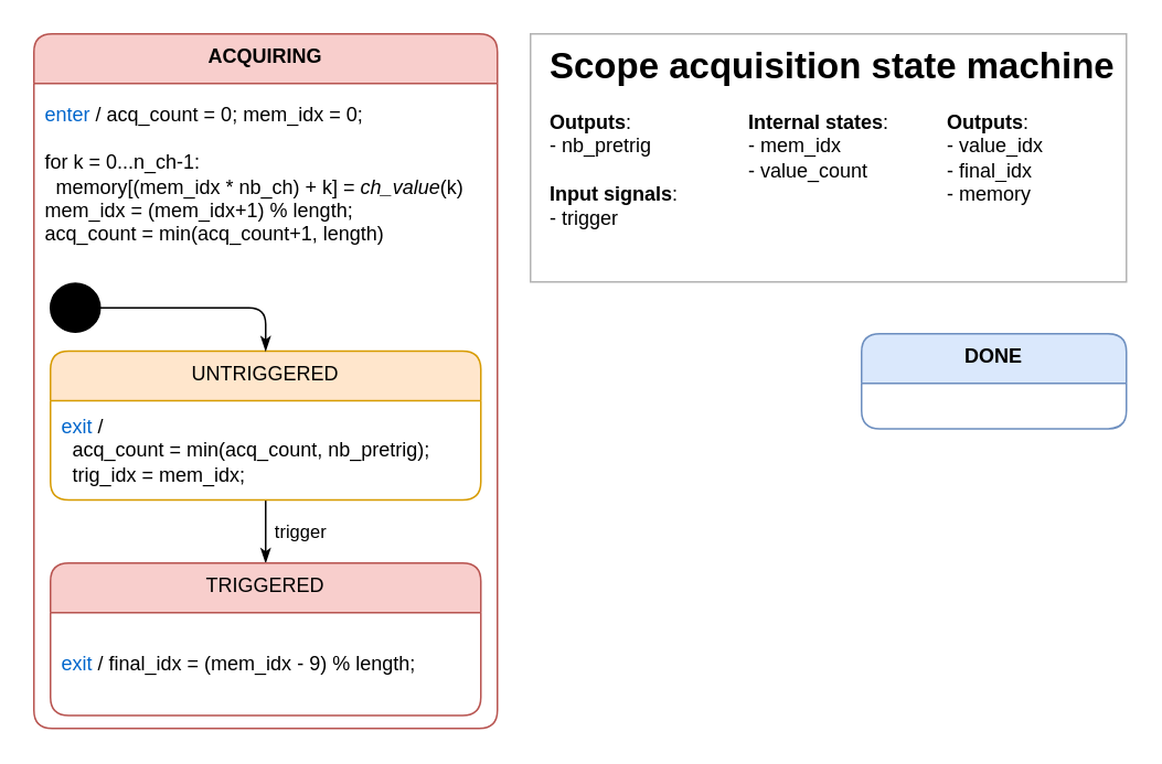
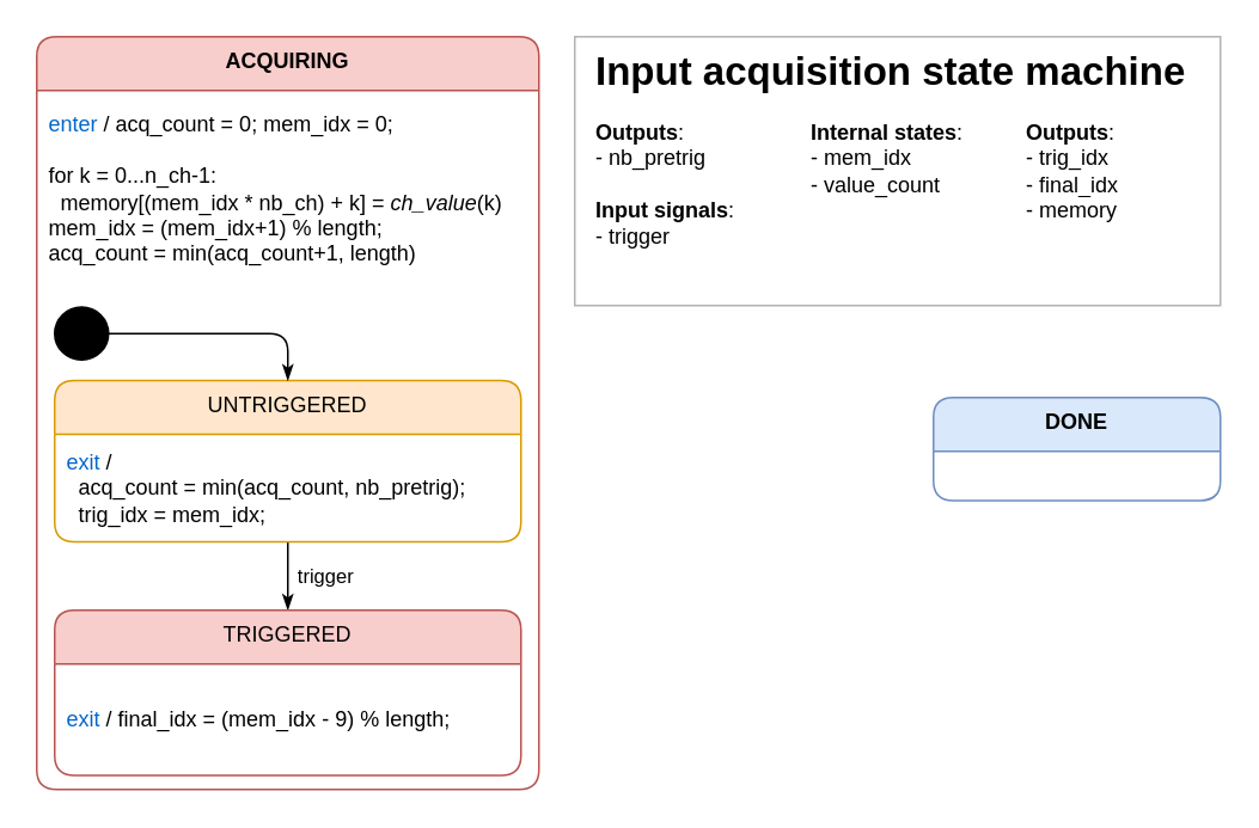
- <mxCell id="3" value="&lt;h1 style=&quot;margin-top: 0px;&quot;&gt;Scope acquisition state machine&lt;/h1&gt;" style="text;html=1;whiteSpace=wrap;overflow=hidden;rounded=0;fontFamily=Helvetica;fontSize=11;fontColor=default;labelBackgroundColor=default;" parent="2" vertex="1"><mxGeometry x="10" width="350" height="60" as="geometry" /></mxCell>
+ <mxCell id="3" value="&lt;h1 style=&quot;margin-top: 0px;&quot;&gt;Input acquisition state machine&lt;/h1&gt;" style="text;html=1;whiteSpace=wrap;overflow=hidden;rounded=0;fontFamily=Helvetica;fontSize=11;fontColor=default;labelBackgroundColor=default;" parent="2" vertex="1"><mxGeometry x="10" width="350" height="60" as="geometry" /></mxCell>
- <mxCell id="6" value="&lt;div&gt;&lt;b style=&quot;background-color: light-dark(#ffffff, var(--ge-dark-color, #121212)); color: light-dark(rgb(0, 0, 0), rgb(255, 255, 255));&quot;&gt;Outputs&lt;/b&gt;&lt;span style=&quot;background-color: light-dark(#ffffff, var(--ge-dark-color, #121212)); color: light-dark(rgb(0, 0, 0), rgb(255, 255, 255));&quot;&gt;:&amp;nbsp;&lt;/span&gt;&lt;/div&gt;&lt;div&gt;&lt;div&gt;&lt;div&gt;- value_idx&lt;/div&gt;&lt;/div&gt;&lt;div&gt;&lt;span style=&quot;background-color: light-dark(#ffffff, var(--ge-dark-color, #121212)); color: light-dark(rgb(0, 0, 0), rgb(255, 255, 255));&quot;&gt;&lt;font&gt;- final_idx&lt;/font&gt;&lt;/span&gt;&lt;/div&gt;&lt;div&gt;&lt;span style=&quot;background-color: light-dark(#ffffff, var(--ge-dark-color, #121212)); color: light-dark(rgb(0, 0, 0), rgb(255, 255, 255));&quot;&gt;- memory&lt;/span&gt;&lt;/div&gt;&lt;/div&gt;" style="text;html=1;align=left;verticalAlign=top;whiteSpace=wrap;rounded=0;fontFamily=Helvetica;fontSize=12;fontColor=default;labelBackgroundColor=default;" parent="2" vertex="1"><mxGeometry x="250" y="40" width="100" height="80" as="geometry" /></mxCell>
+ <mxCell id="6" value="&lt;div&gt;&lt;b style=&quot;background-color: light-dark(#ffffff, var(--ge-dark-color, #121212)); color: light-dark(rgb(0, 0, 0), rgb(255, 255, 255));&quot;&gt;Outputs&lt;/b&gt;&lt;span style=&quot;background-color: light-dark(#ffffff, var(--ge-dark-color, #121212)); color: light-dark(rgb(0, 0, 0), rgb(255, 255, 255));&quot;&gt;:&amp;nbsp;&lt;/span&gt;&lt;/div&gt;&lt;div&gt;&lt;div&gt;&lt;div&gt;- trig_idx&lt;/div&gt;&lt;/div&gt;&lt;div&gt;&lt;span style=&quot;background-color: light-dark(#ffffff, var(--ge-dark-color, #121212)); color: light-dark(rgb(0, 0, 0), rgb(255, 255, 255));&quot;&gt;&lt;font&gt;- final_idx&lt;/font&gt;&lt;/span&gt;&lt;/div&gt;&lt;div&gt;&lt;span style=&quot;background-color: light-dark(#ffffff, var(--ge-dark-color, #121212)); color: light-dark(rgb(0, 0, 0), rgb(255, 255, 255));&quot;&gt;- memory&lt;/span&gt;&lt;/div&gt;&lt;/div&gt;" style="text;html=1;align=left;verticalAlign=top;whiteSpace=wrap;rounded=0;fontFamily=Helvetica;fontSize=12;fontColor=default;labelBackgroundColor=default;" parent="2" vertex="1"><mxGeometry x="250" y="40" width="100" height="80" as="geometry" /></mxCell>
- <mxCell id="18" value="DONE" style="swimlane;fontStyle=1;align=center;verticalAlign=top;childLayout=stackLayout;horizontal=1;startSize=30;horizontalStack=0;resizeParent=1;resizeParentMax=0;resizeLast=0;collapsible=0;marginBottom=0;html=1;rounded=1;absoluteArcSize=1;arcSize=22;whiteSpace=wrap;expand=1;fillColor=#dae8fc;strokeColor=#6c8ebf;" parent="1" vertex="1"><mxGeometry x="520" y="201.25" width="160" height="57.5" as="geometry" /></mxCell>
+ <mxCell id="18" value="DONE" style="swimlane;fontStyle=1;align=center;verticalAlign=top;childLayout=stackLayout;horizontal=1;startSize=30;horizontalStack=0;resizeParent=1;resizeParentMax=0;resizeLast=0;collapsible=0;marginBottom=0;html=1;rounded=1;absoluteArcSize=1;arcSize=22;whiteSpace=wrap;expand=1;fillColor=#dae8fc;strokeColor=#6c8ebf;" parent="1" vertex="1"><mxGeometry x="520" y="221.25" width="160" height="57.5" as="geometry" /></mxCell>
